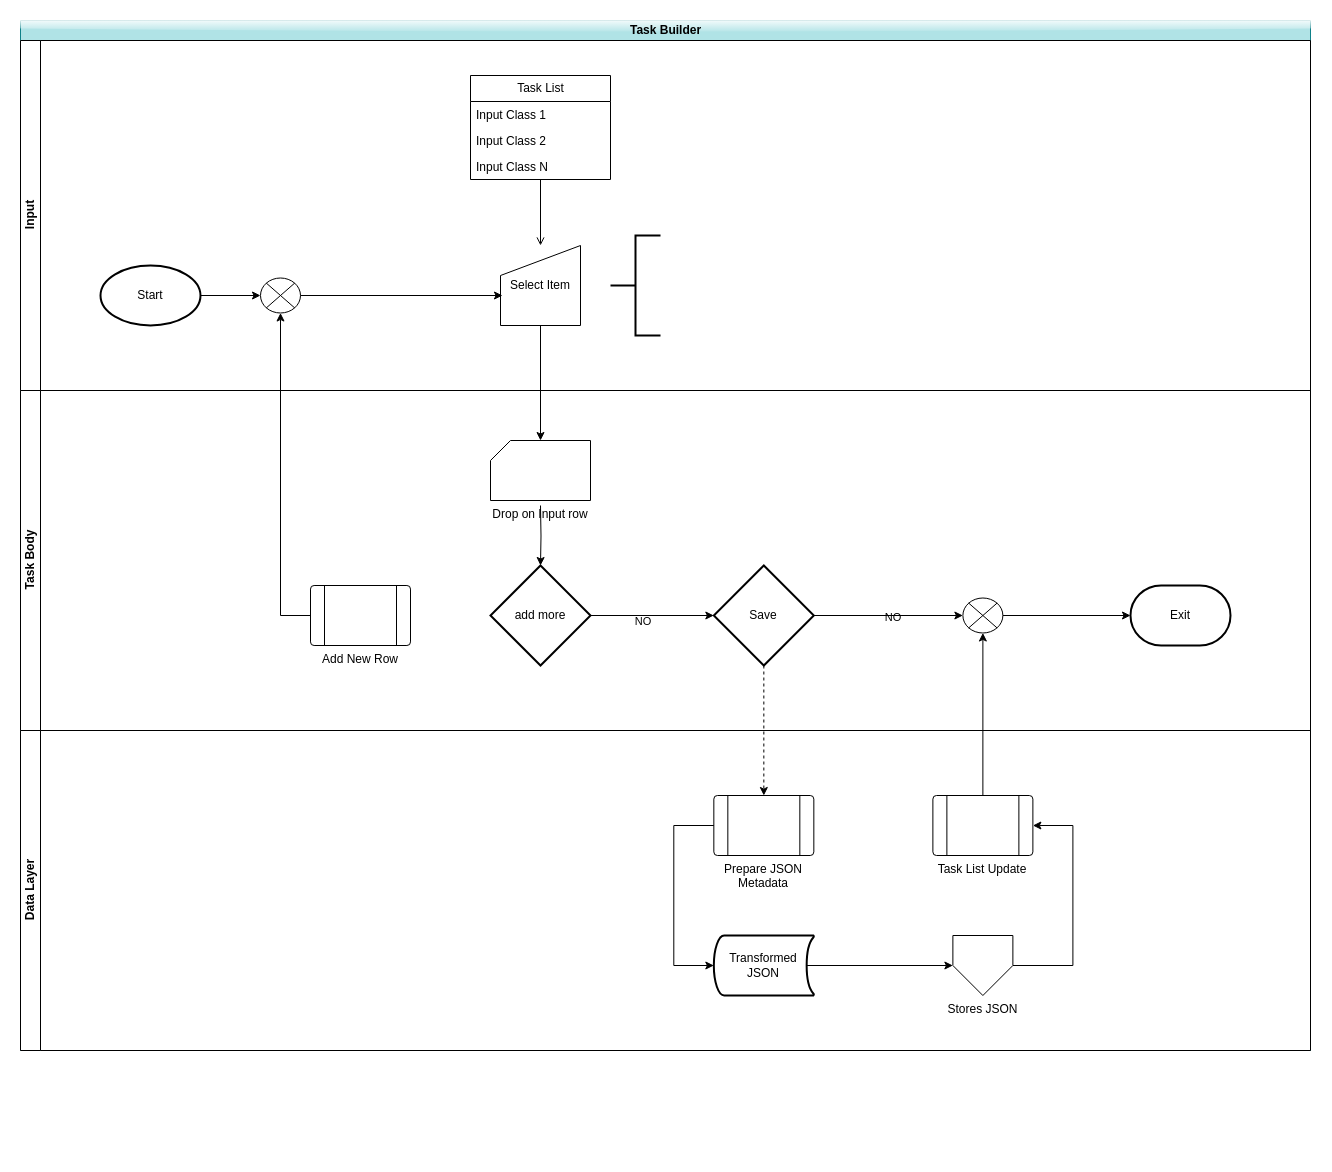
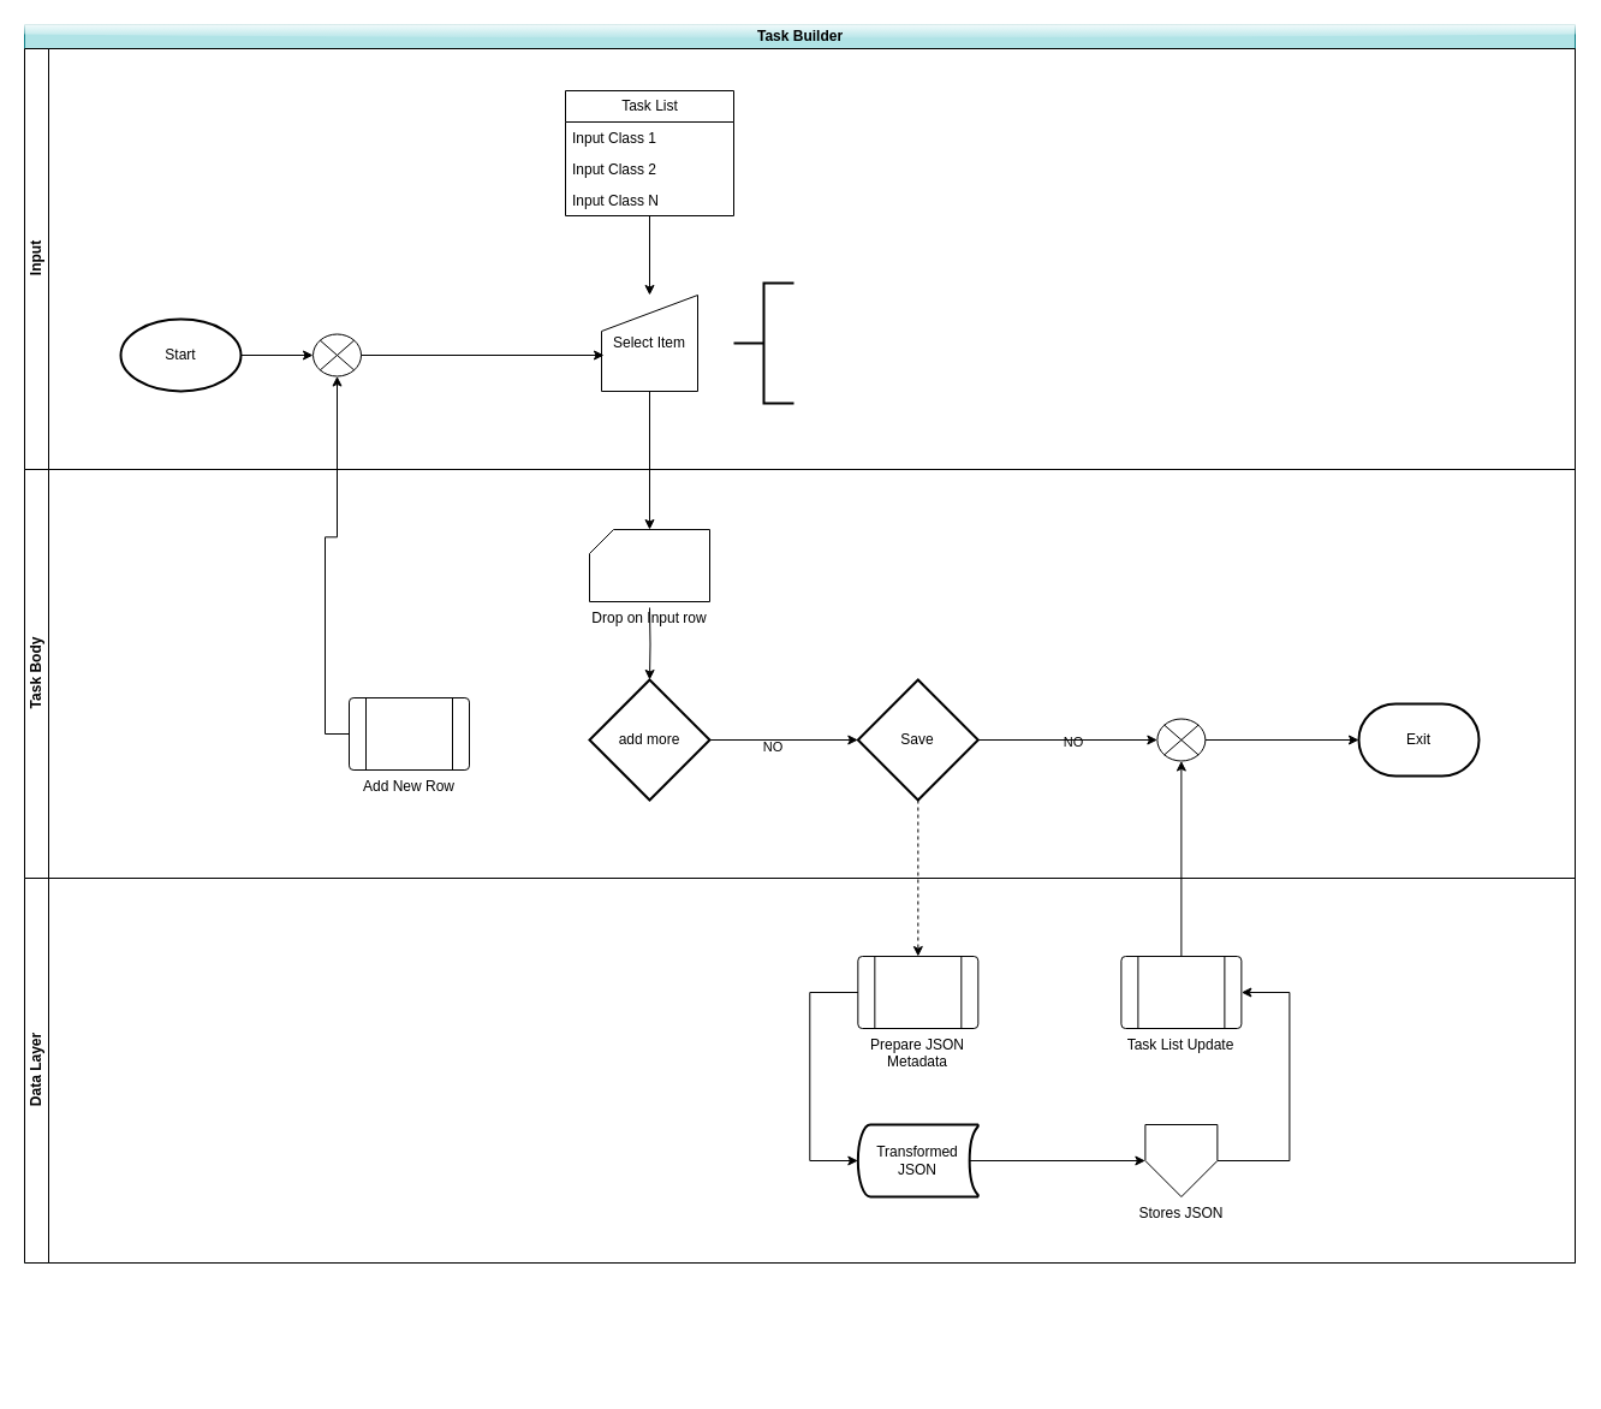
- <mxCell id="6" style="edgeStyle=orthogonalEdgeStyle;rounded=0;orthogonalLoop=1;jettySize=auto;html=1;exitX=0.5;exitY=1;exitDx=0;exitDy=0;entryX=0.5;entryY=0;entryDx=0;entryDy=0;labelBackgroundColor=none;fontColor=default;endArrow=open;" edge="1" parent="5" source="7" target="32"><mxGeometry relative="1" as="geometry" /></mxCell>
+ <mxCell id="6" style="edgeStyle=orthogonalEdgeStyle;rounded=0;orthogonalLoop=1;jettySize=auto;html=1;exitX=0.5;exitY=1;exitDx=0;exitDy=0;entryX=0.5;entryY=0;entryDx=0;entryDy=0;labelBackgroundColor=none;fontColor=default;" edge="1" parent="5" source="7" target="32"><mxGeometry relative="1" as="geometry" /></mxCell>
- <mxCell id="27" value="Add New Row" style="verticalLabelPosition=bottom;verticalAlign=top;html=1;shape=process;whiteSpace=wrap;rounded=1;size=0.14;arcSize=6;labelBackgroundColor=none;" vertex="1" parent="5"><mxGeometry x="290" y="195" width="100" height="60" as="geometry" /></mxCell>
+ <mxCell id="27" value="Add New Row" style="verticalLabelPosition=bottom;verticalAlign=top;html=1;shape=process;whiteSpace=wrap;rounded=1;size=0.14;arcSize=6;labelBackgroundColor=none;" vertex="1" parent="5"><mxGeometry x="270" y="190" width="100" height="60" as="geometry" /></mxCell>
